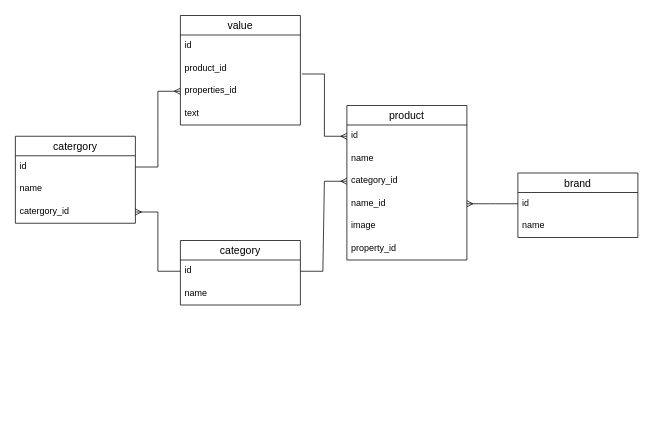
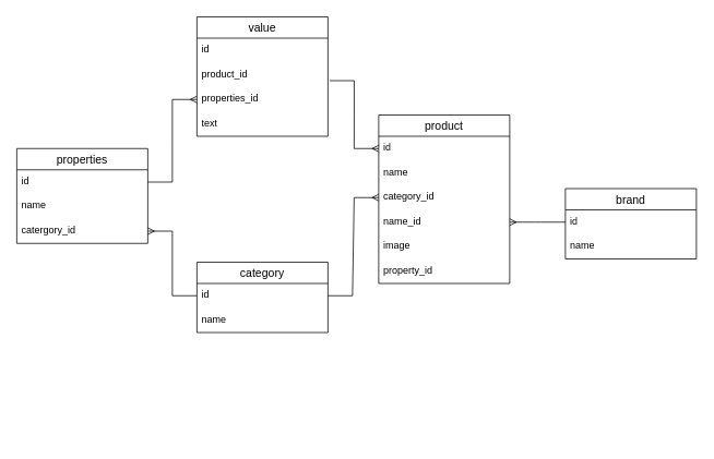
- <mxCell id="17" value="catergory" style="swimlane;fontStyle=0;childLayout=stackLayout;horizontal=1;startSize=26;horizontalStack=0;resizeParent=1;resizeParentMax=0;resizeLast=0;collapsible=1;marginBottom=0;align=center;fontSize=14;" parent="1" vertex="1"><mxGeometry x="20" y="181" width="160" height="116" as="geometry" /></mxCell>
+ <mxCell id="17" value="properties" style="swimlane;fontStyle=0;childLayout=stackLayout;horizontal=1;startSize=26;horizontalStack=0;resizeParent=1;resizeParentMax=0;resizeLast=0;collapsible=1;marginBottom=0;align=center;fontSize=14;" parent="1" vertex="1"><mxGeometry x="20" y="181" width="160" height="116" as="geometry" /></mxCell>
